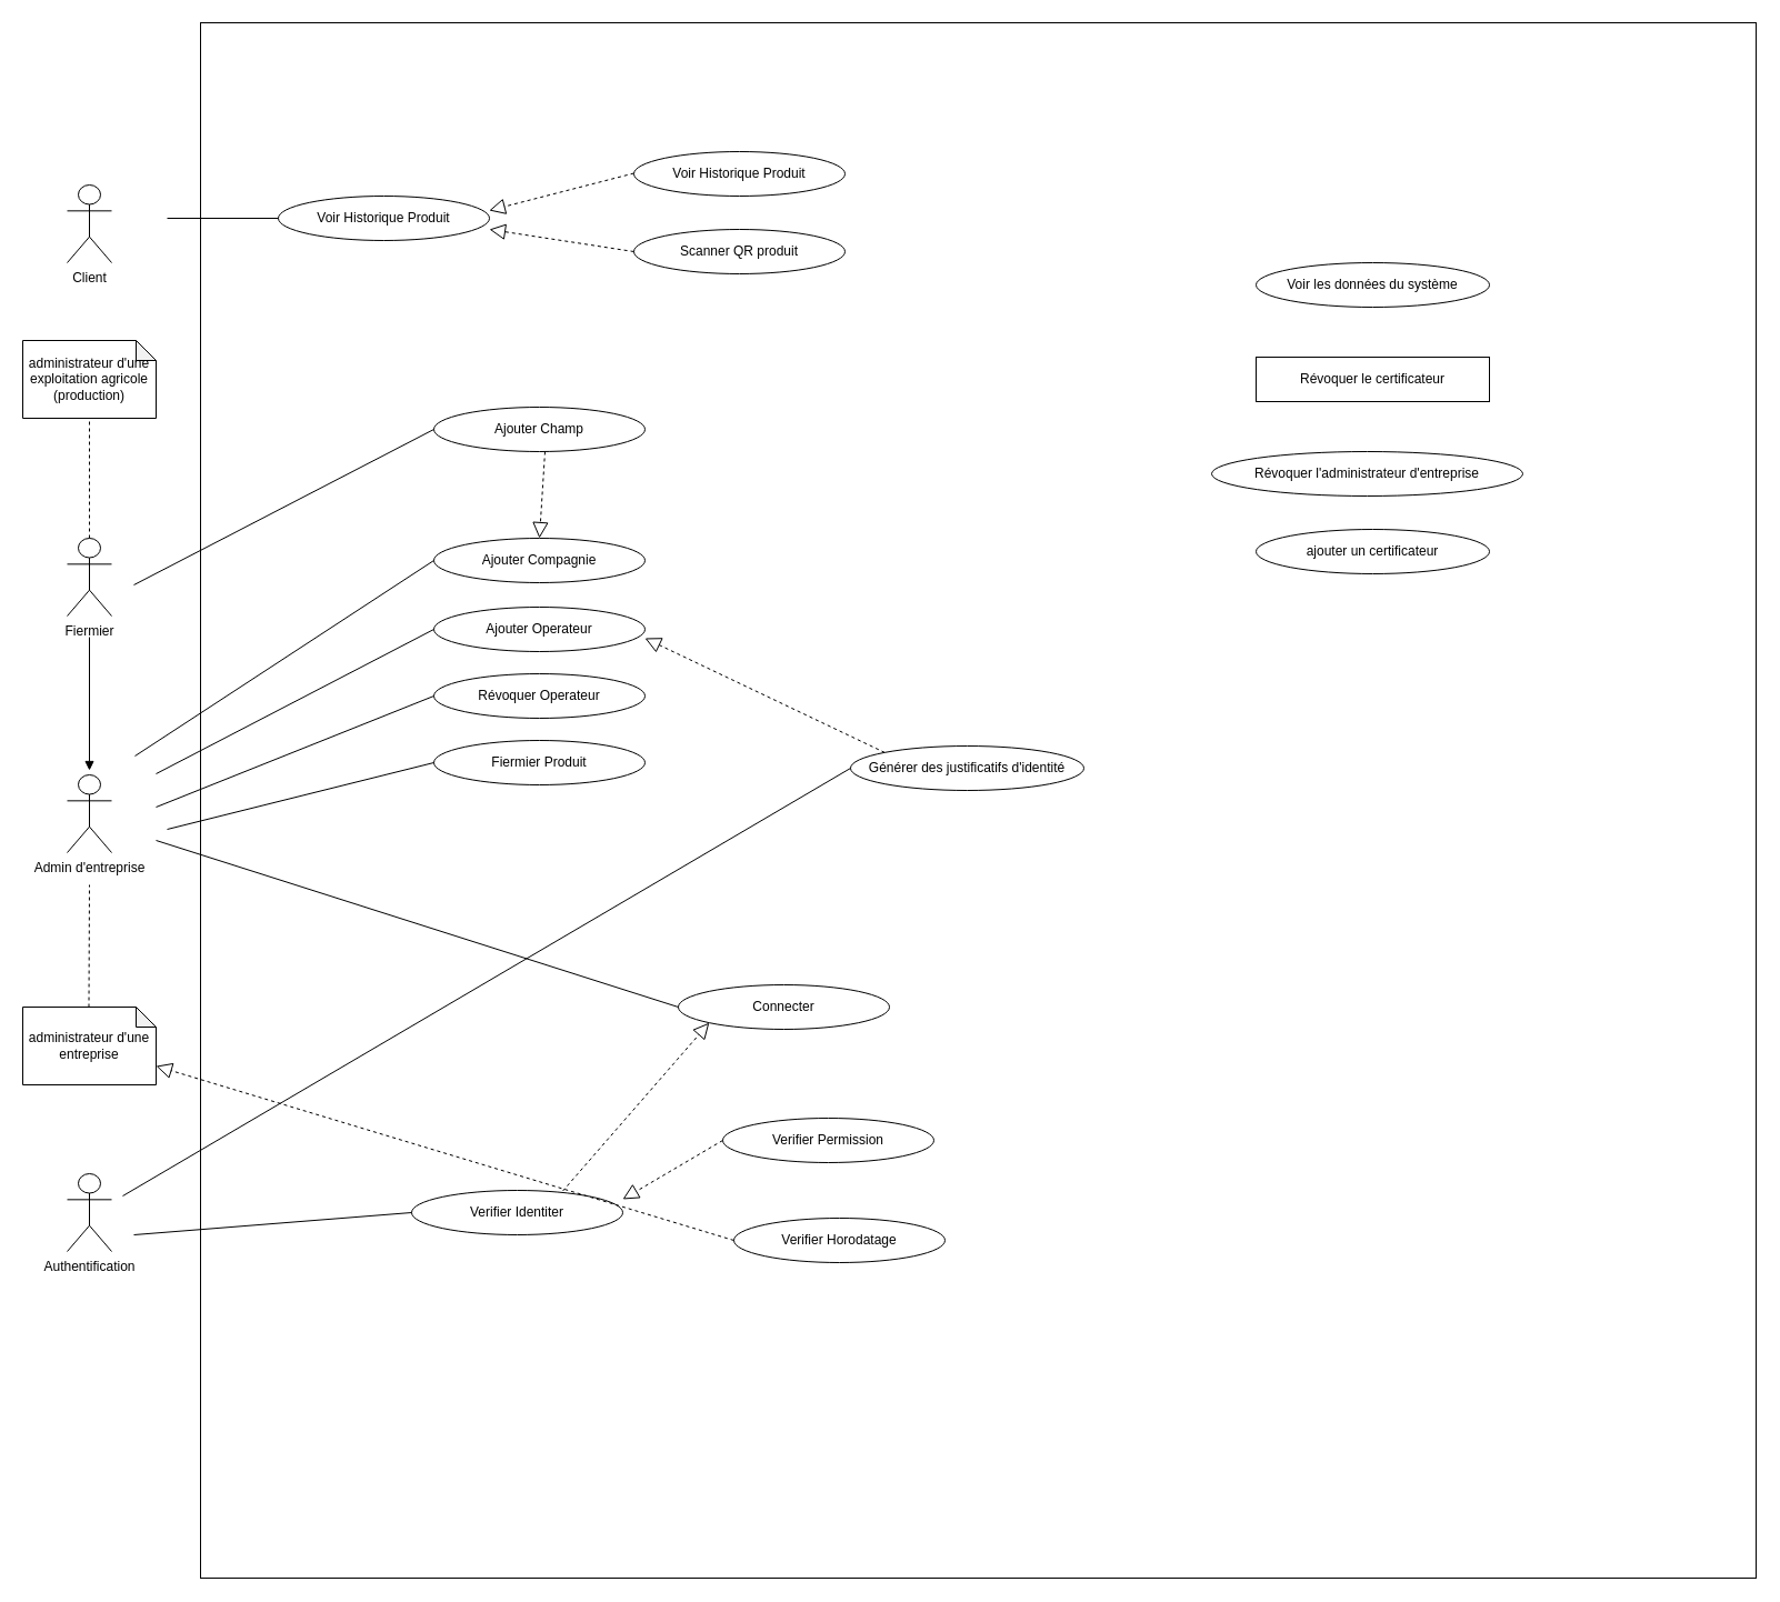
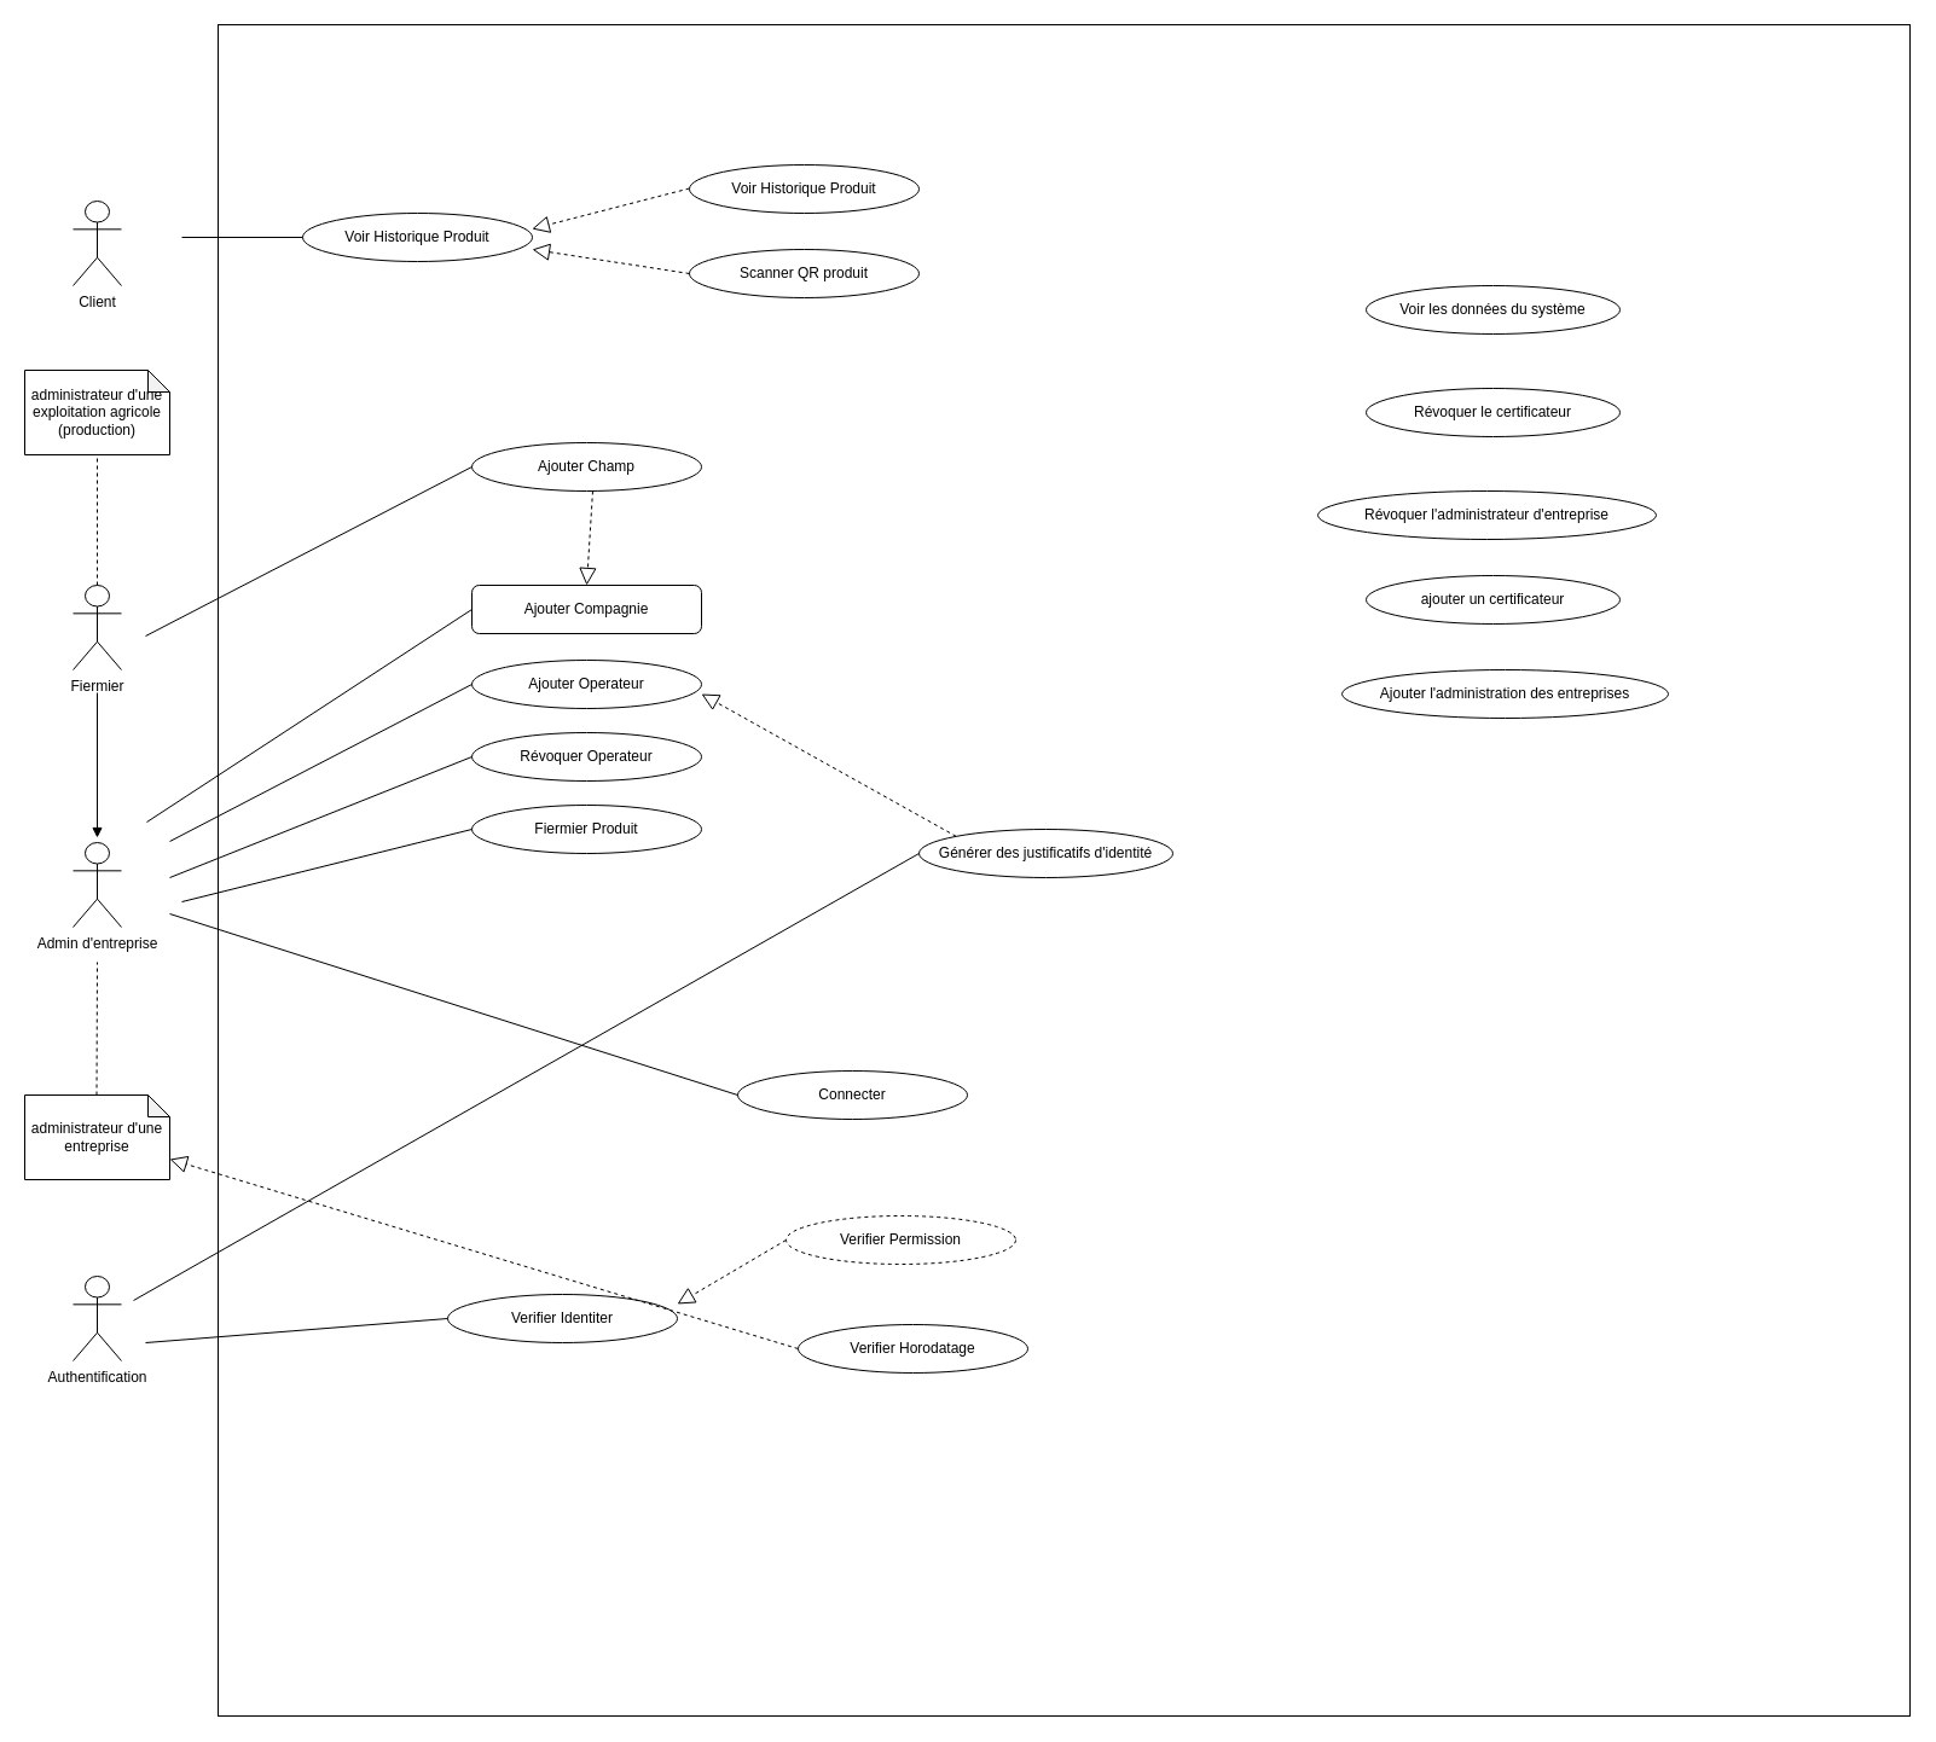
- <mxCell id="42" value="Révoquer le certificateur" style="whiteSpace=wrap;html=1;rounded=0;" vertex="1" parent="1"><mxGeometry x="1130" y="321" width="210" height="40" as="geometry" /></mxCell>
+ <mxCell id="42" value="Révoquer le certificateur" style="ellipse;whiteSpace=wrap;html=1;" vertex="1" parent="1"><mxGeometry x="1130" y="321" width="210" height="40" as="geometry" /></mxCell>
- <mxCell id="20" value="Ajouter Compagnie" style="ellipse;whiteSpace=wrap;html=1;" vertex="1" parent="1"><mxGeometry x="390" y="484" width="190" height="40" as="geometry" /></mxCell>
+ <mxCell id="20" value="Ajouter Compagnie" style="whiteSpace=wrap;html=1;rounded=1;" vertex="1" parent="1"><mxGeometry x="390" y="484" width="190" height="40" as="geometry" /></mxCell>
+ <mxCell id="45" value="Ajouter l'administration des entreprises" style="ellipse;whiteSpace=wrap;html=1;" vertex="1" parent="1"><mxGeometry x="1110" y="554" width="270" height="40" as="geometry" /></mxCell>
- <mxCell id="30" value="Générer des justificatifs d'identité" style="ellipse;whiteSpace=wrap;html=1;" vertex="1" parent="1"><mxGeometry x="765" y="671" width="210" height="40" as="geometry" /></mxCell>
+ <mxCell id="30" value="Générer des justificatifs d'identité" style="ellipse;whiteSpace=wrap;html=1;" vertex="1" parent="1"><mxGeometry x="760" y="686" width="210" height="40" as="geometry" /></mxCell>
- <mxCell id="37" value="" style="endArrow=block;dashed=1;endFill=0;endSize=12;html=1;entryX=0;entryY=1;entryDx=0;entryDy=0;exitX=0.716;exitY=0.013;exitDx=0;exitDy=0;exitPerimeter=0;" edge="1" parent="1" source="33" target="27"><mxGeometry width="160" relative="1" as="geometry"><mxPoint x="820.754" y="1023.858" as="sourcePoint" /><mxPoint x="610" y="906" as="targetPoint" /></mxGeometry></mxCell>
- <mxCell id="35" value="Verifier Permission" style="ellipse;whiteSpace=wrap;html=1;" vertex="1" parent="1"><mxGeometry x="650" y="1006" width="190" height="40" as="geometry" /></mxCell>
+ <mxCell id="35" value="Verifier Permission" style="ellipse;whiteSpace=wrap;html=1;dashed=1;" vertex="1" parent="1"><mxGeometry x="650" y="1006" width="190" height="40" as="geometry" /></mxCell>
